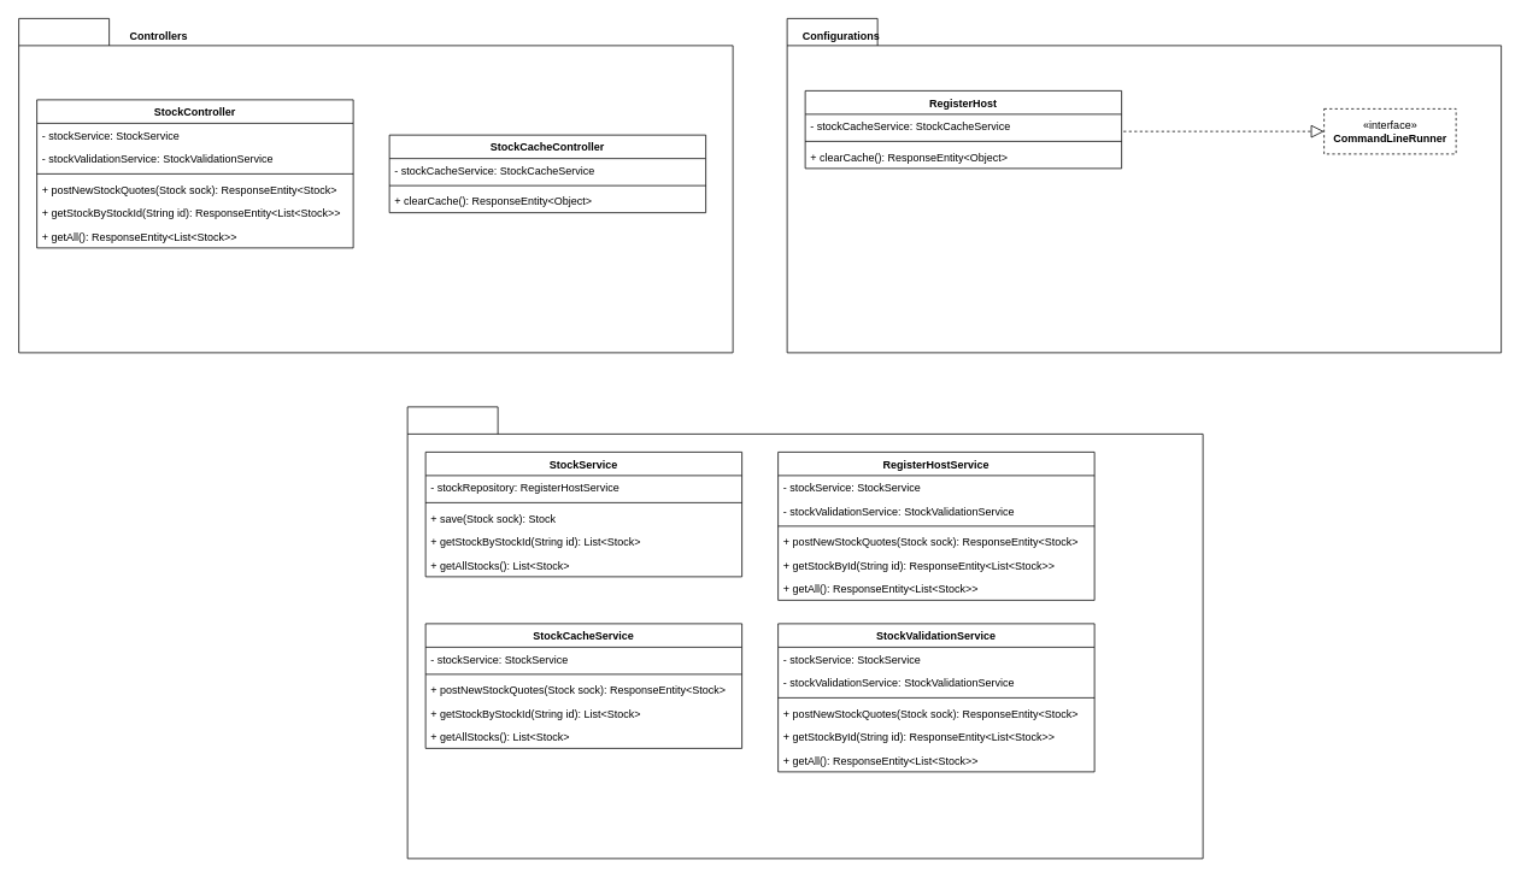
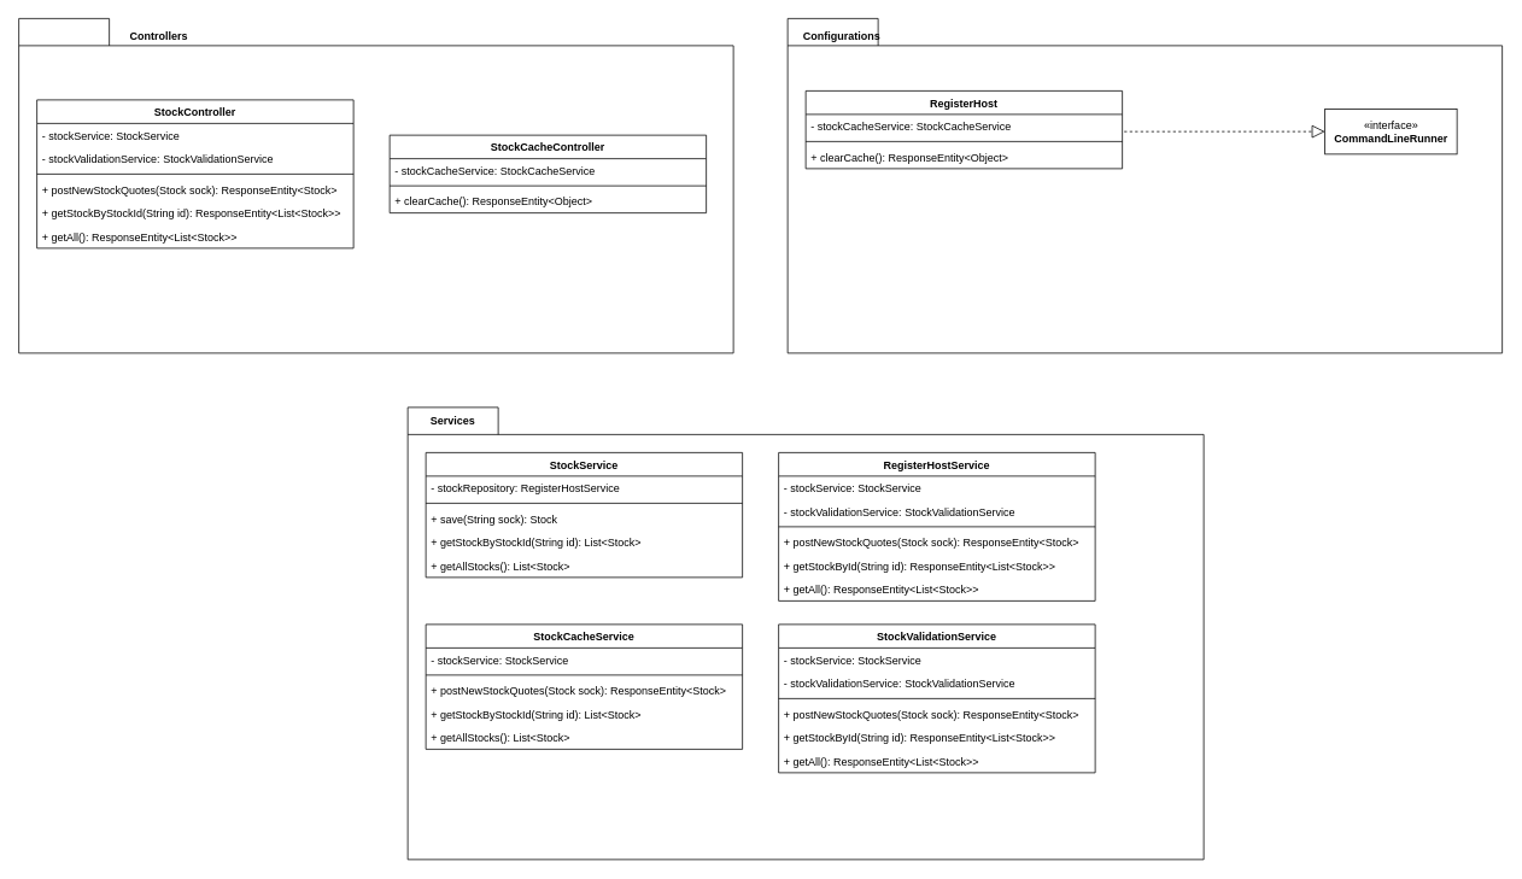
- <mxCell id="22" value="«interface»&lt;br&gt;&lt;b&gt;CommandLineRunner&lt;/b&gt;" style="html=1;dashed=1;" vertex="1" parent="1"><mxGeometry x="1464" y="120" width="146" height="50" as="geometry" /></mxCell>
+ <mxCell id="22" value="«interface»&lt;br&gt;&lt;b&gt;CommandLineRunner&lt;/b&gt;" style="html=1;" vertex="1" parent="1"><mxGeometry x="1464" y="120" width="146" height="50" as="geometry" /></mxCell>
+ <mxCell id="24" value="&lt;b&gt;Services&lt;br&gt;&lt;/b&gt;" style="text;html=1;strokeColor=none;fillColor=none;align=center;verticalAlign=middle;whiteSpace=wrap;rounded=0;" vertex="1" parent="1"><mxGeometry x="470" y="450" width="60" height="30" as="geometry" /></mxCell>
- <mxCell id="28" value="+ save(Stock sock): Stock" style="text;strokeColor=none;fillColor=none;align=left;verticalAlign=top;spacingLeft=4;spacingRight=4;overflow=hidden;rotatable=0;points=[[0,0.5],[1,0.5]];portConstraint=eastwest;fontStyle=0" vertex="1" parent="25"><mxGeometry y="60" width="350" height="26" as="geometry" /></mxCell>
+ <mxCell id="28" value="+ save(String sock): Stock" style="text;strokeColor=none;fillColor=none;align=left;verticalAlign=top;spacingLeft=4;spacingRight=4;overflow=hidden;rotatable=0;points=[[0,0.5],[1,0.5]];portConstraint=eastwest;fontStyle=0" vertex="1" parent="25"><mxGeometry y="60" width="350" height="26" as="geometry" /></mxCell>
